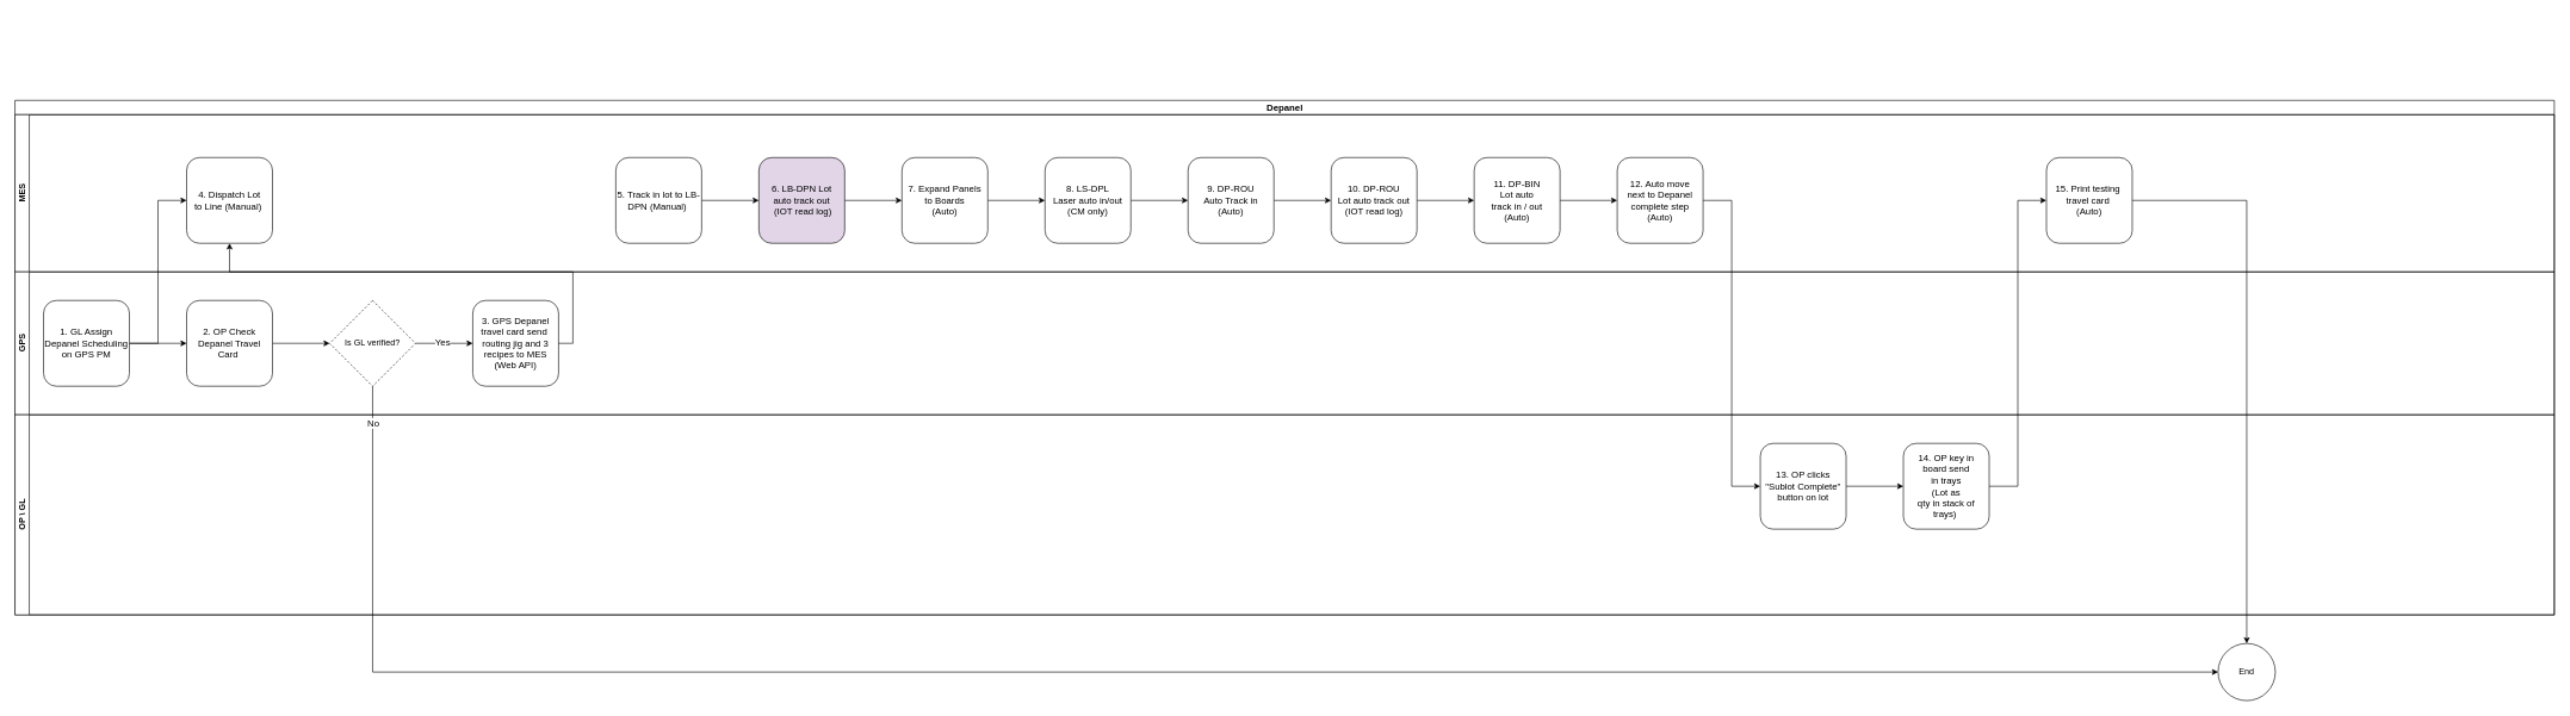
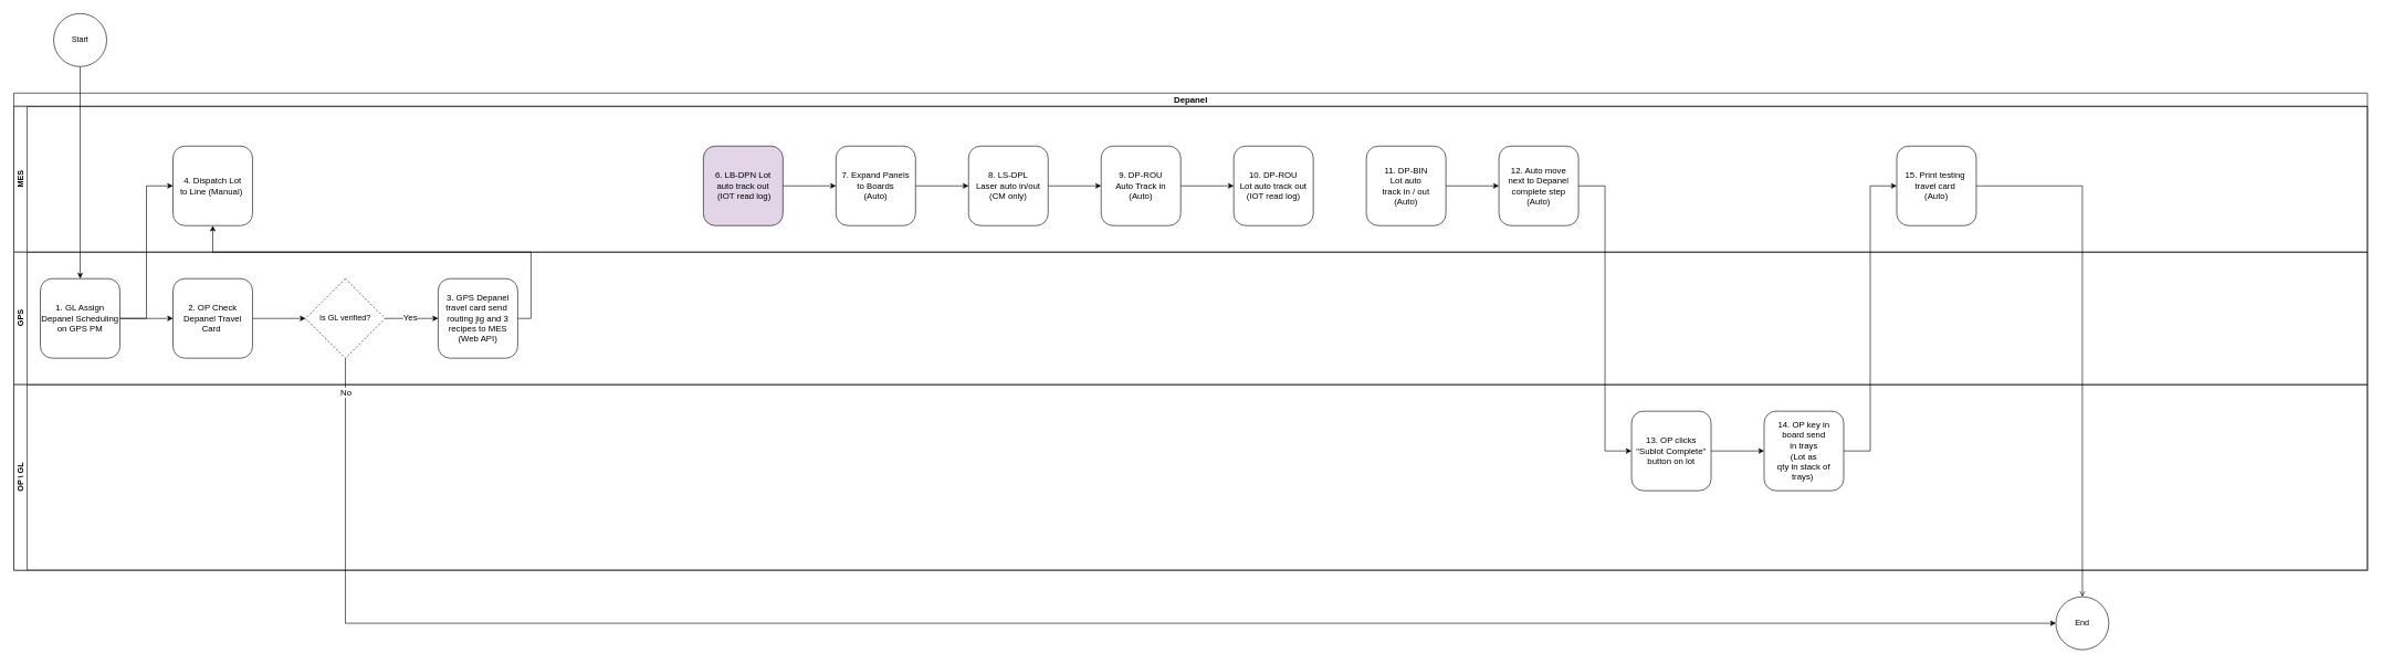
+ <mxCell id="39" value="Start" style="ellipse;whiteSpace=wrap;html=1;aspect=fixed;" parent="1" vertex="1"><mxGeometry x="80" y="20" width="80" height="80" as="geometry" /></mxCell>
+ <mxCell id="38" style="edgeStyle=orthogonalEdgeStyle;rounded=0;orthogonalLoop=1;jettySize=auto;html=1;exitX=0.5;exitY=1;exitDx=0;exitDy=0;entryX=0.5;entryY=0;entryDx=0;entryDy=0;" parent="1" source="39" target="25" edge="1"><mxGeometry relative="1" as="geometry" /></mxCell>
- <mxCell id="18" value="&lt;font style=&quot;font-size: 13px;&quot;&gt;5. Track in lot to LB-DPN&amp;nbsp;(Manual)&amp;nbsp;&lt;/font&gt;" style="rounded=1;whiteSpace=wrap;html=1;" parent="3" vertex="1"><mxGeometry x="840" y="60" width="120" height="120" as="geometry" /></mxCell>
- <mxCell id="17" style="edgeStyle=orthogonalEdgeStyle;rounded=0;orthogonalLoop=1;jettySize=auto;html=1;exitX=1;exitY=0.5;exitDx=0;exitDy=0;entryX=0;entryY=0.5;entryDx=0;entryDy=0;" parent="3" source="18" target="6" edge="1"><mxGeometry relative="1" as="geometry" /></mxCell>
- <mxCell id="13" style="edgeStyle=orthogonalEdgeStyle;rounded=0;orthogonalLoop=1;jettySize=auto;html=1;exitX=1;exitY=0.5;exitDx=0;exitDy=0;entryX=0;entryY=0.5;entryDx=0;entryDy=0;" parent="3" source="14" target="16" edge="1"><mxGeometry relative="1" as="geometry" /></mxCell>
- <mxCell id="43" style="edgeStyle=orthogonalEdgeStyle;rounded=0;orthogonalLoop=1;jettySize=auto;html=1;exitX=1;exitY=0.5;exitDx=0;exitDy=0;entryX=0.5;entryY=0;entryDx=0;entryDy=0;" parent="1" source="20" target="40" edge="1"><mxGeometry relative="1" as="geometry" /></mxCell>
+ <mxCell id="43" style="edgeStyle=orthogonalEdgeStyle;rounded=0;orthogonalLoop=1;jettySize=auto;html=1;exitX=1;exitY=0.5;exitDx=0;exitDy=0;entryX=0.5;entryY=0;entryDx=0;entryDy=0;endArrow=open;" parent="1" source="20" target="40" edge="1"><mxGeometry relative="1" as="geometry" /></mxCell>
